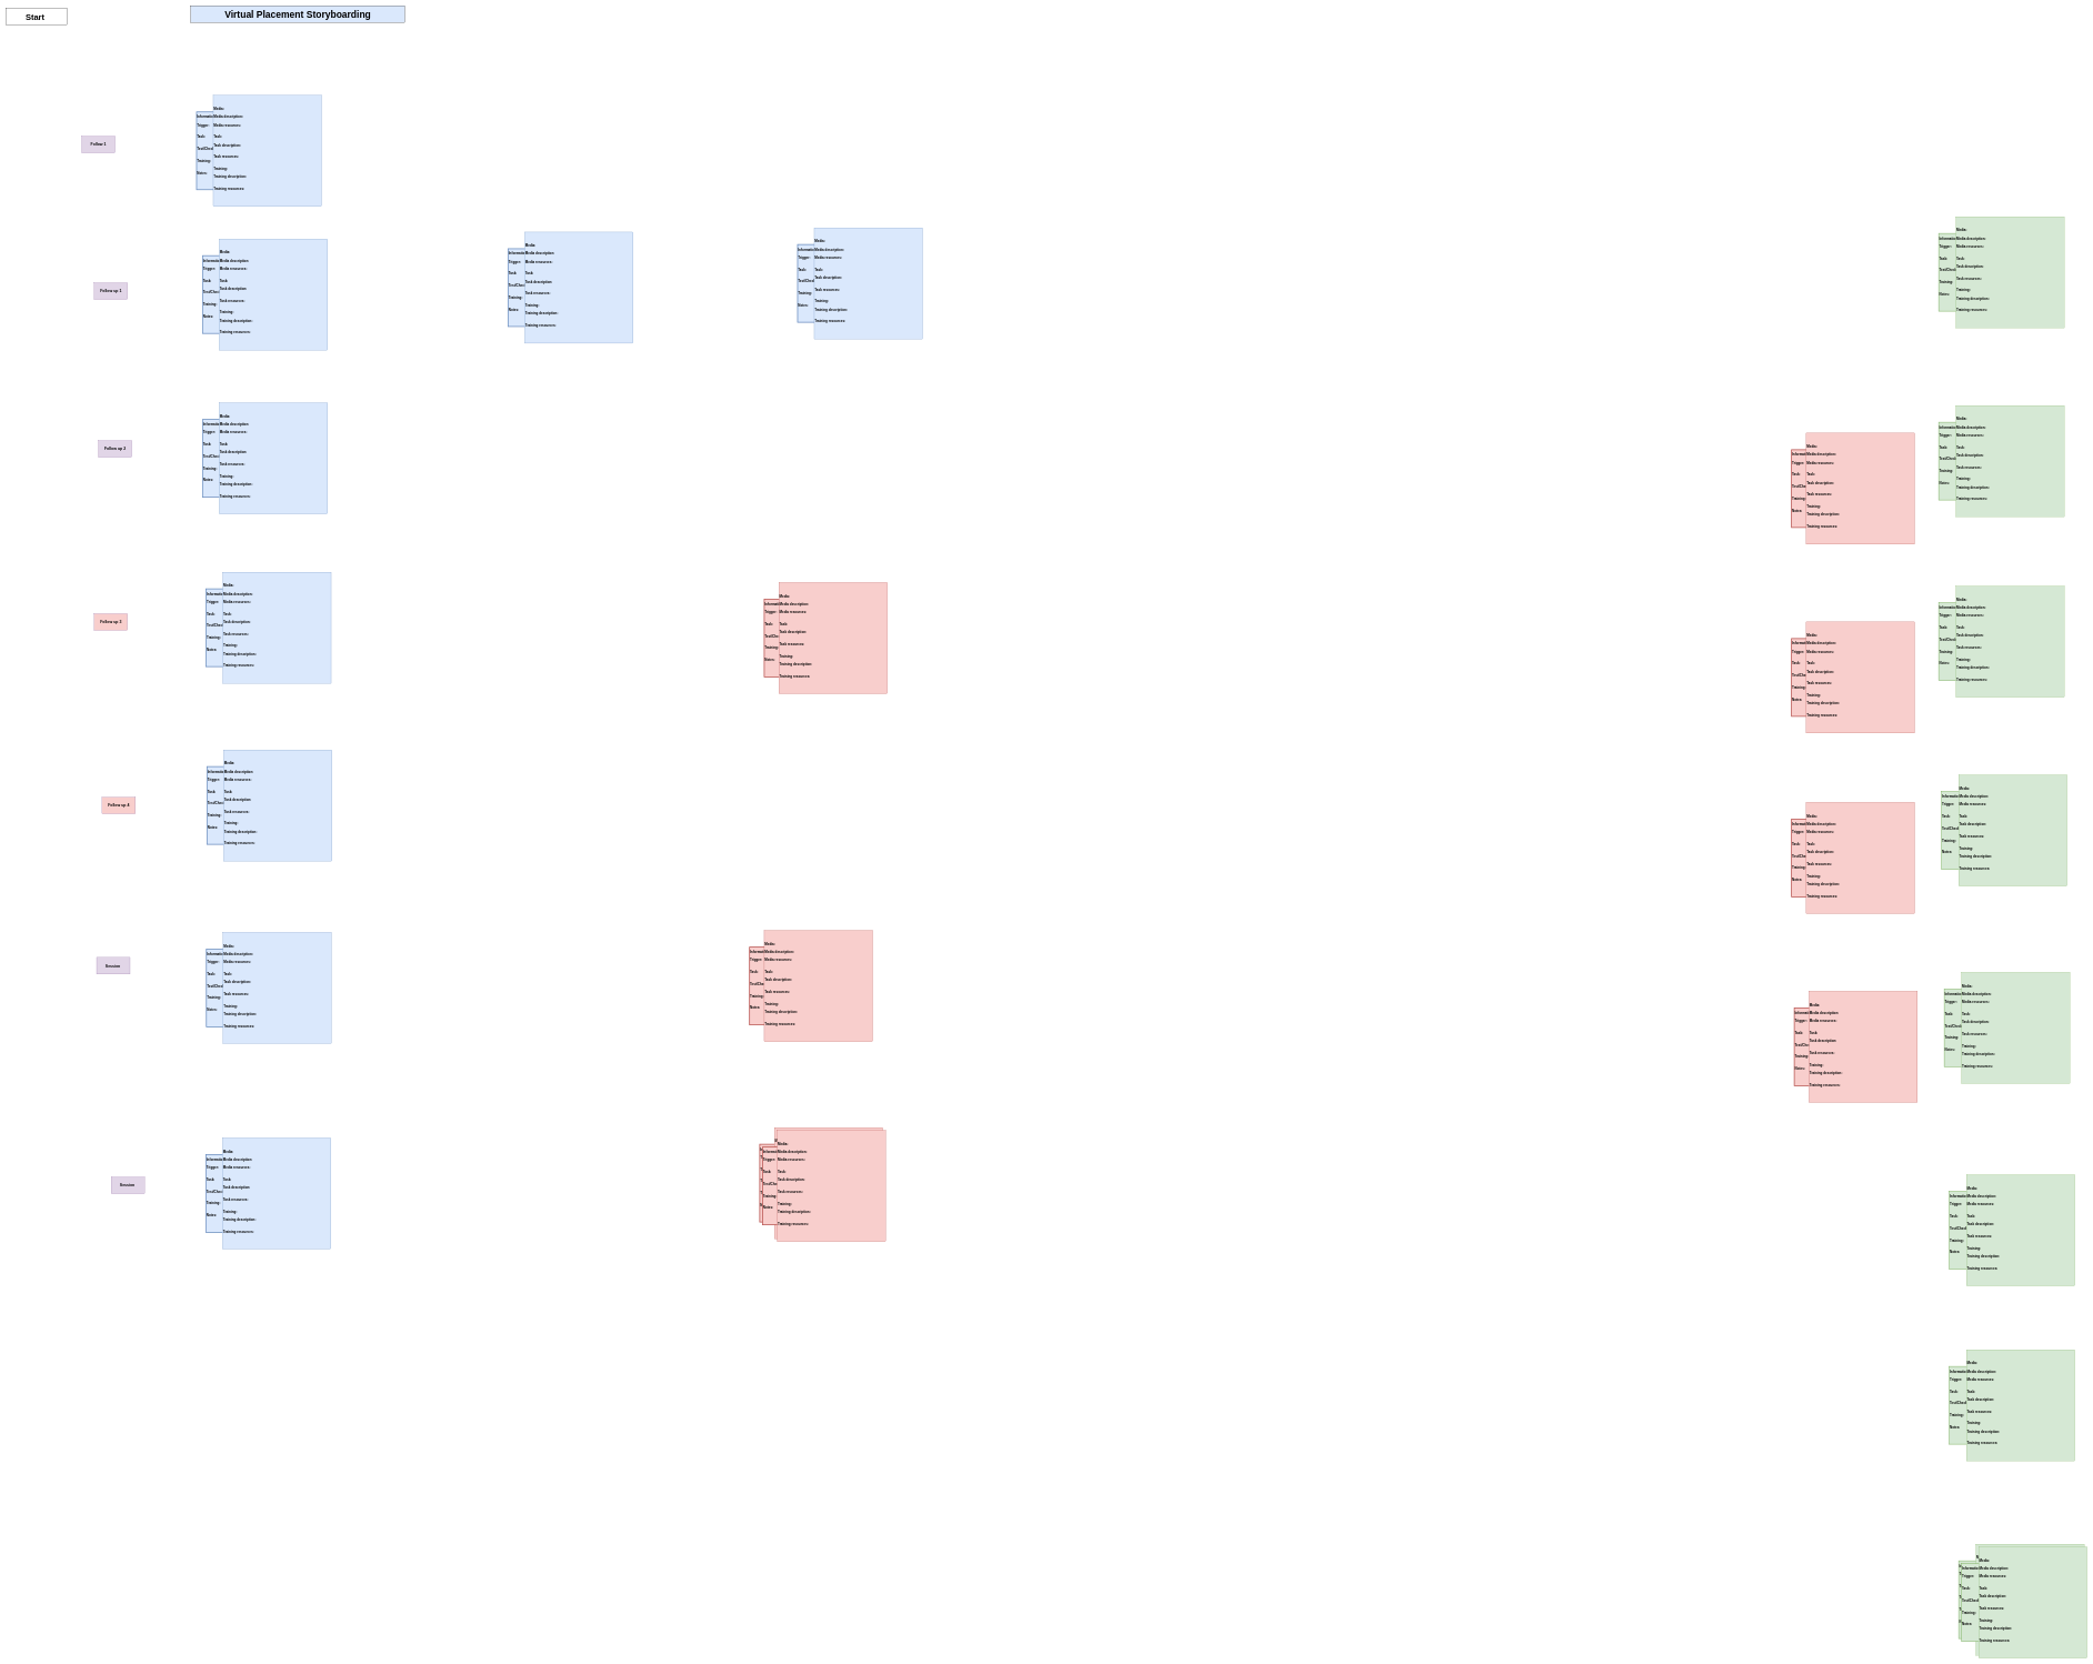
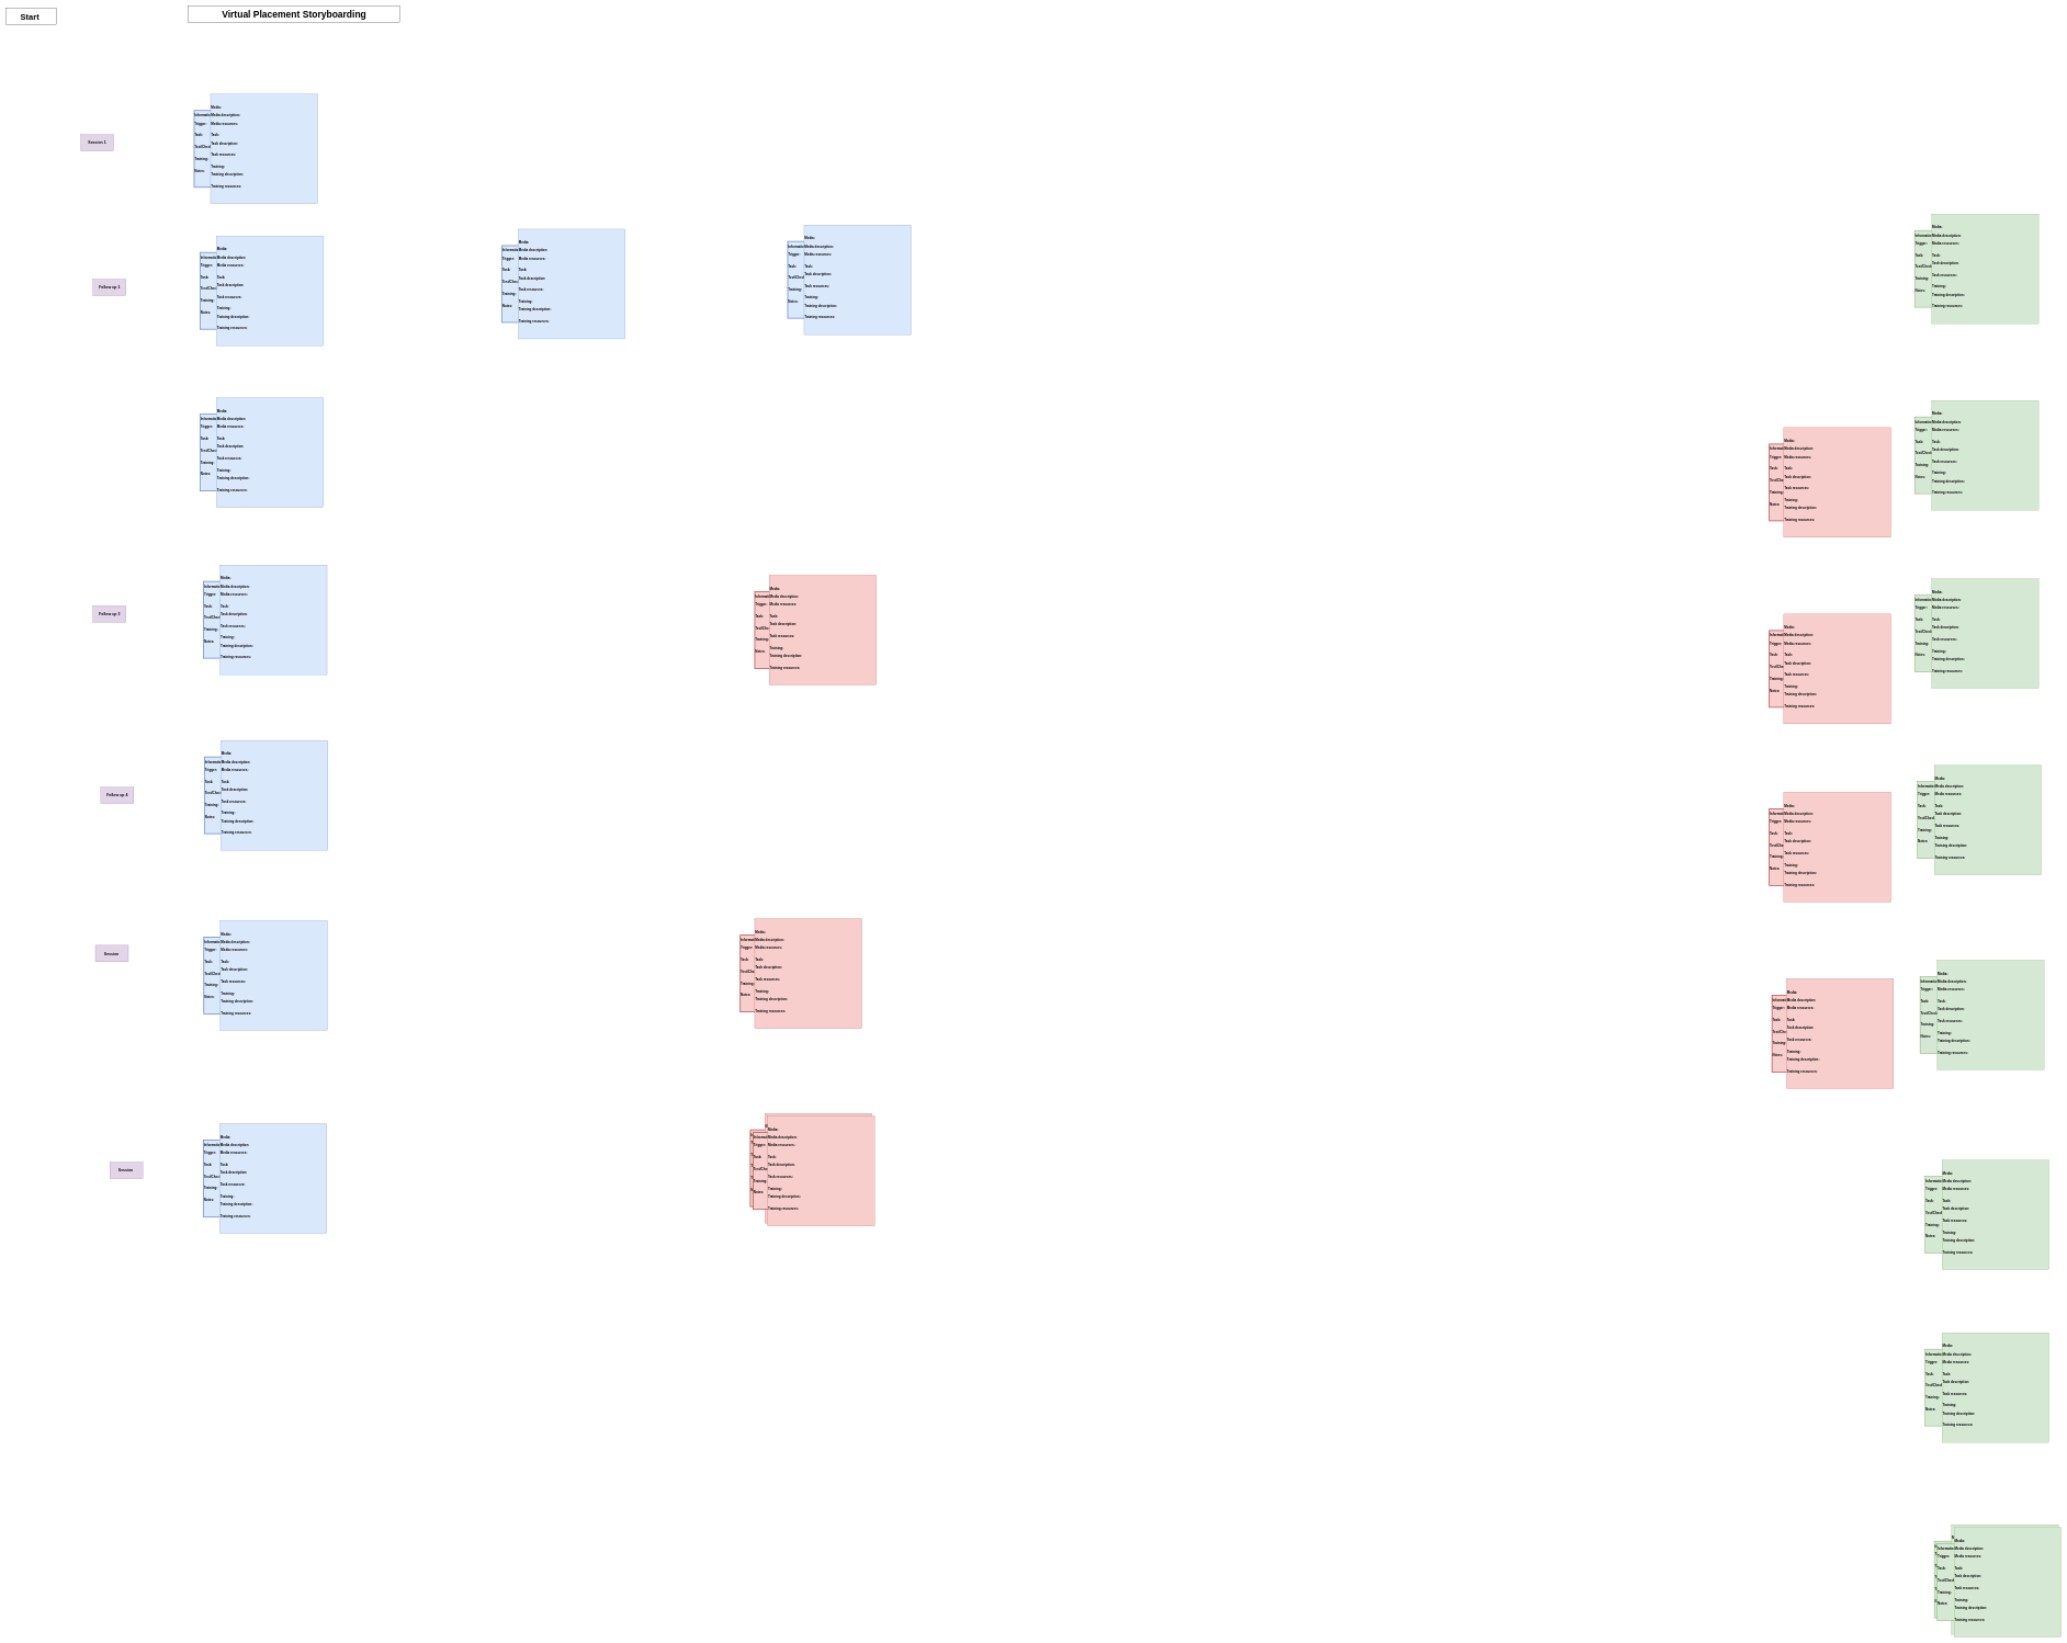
- <mxCell id="25" value="&lt;b style=&quot;&quot;&gt;&lt;font style=&quot;font-size: 34px;&quot;&gt;Virtual Placement Storyboarding&lt;/font&gt;&lt;/b&gt;" style="rounded=0;whiteSpace=wrap;html=1;fillColor=#dae8fc;" vertex="1" parent="1"><mxGeometry x="686.5" y="20" width="770" height="60" as="geometry" /></mxCell>
+ <mxCell id="25" value="&lt;b style=&quot;&quot;&gt;&lt;font style=&quot;font-size: 34px;&quot;&gt;Virtual Placement Storyboarding&lt;/font&gt;&lt;/b&gt;" style="rounded=0;whiteSpace=wrap;html=1;" vertex="1" parent="1"><mxGeometry x="686.5" y="20" width="770" height="60" as="geometry" /></mxCell>
- <mxCell id="3" value="&lt;b&gt;&lt;font style=&quot;font-size: 30px;&quot;&gt;Start&amp;nbsp;&lt;/font&gt;&lt;/b&gt;" style="rounded=0;whiteSpace=wrap;html=1;" vertex="1" parent="1"><mxGeometry x="20" y="30" width="220" height="60" as="geometry" /></mxCell>
+ <mxCell id="3" value="&lt;b&gt;&lt;font style=&quot;font-size: 30px;&quot;&gt;Start&amp;nbsp;&lt;/font&gt;&lt;/b&gt;" style="rounded=0;whiteSpace=wrap;html=1;" vertex="1" parent="1"><mxGeometry x="20" y="30" width="185" height="60" as="geometry" /></mxCell>
- <mxCell id="4" value="&lt;b&gt;&lt;font style=&quot;font-size: 14px;&quot;&gt;Follow 1&lt;/font&gt;&lt;/b&gt;" style="rounded=0;whiteSpace=wrap;html=1;fillColor=#e1d5e7;strokeColor=#9673a6;" vertex="1" parent="1"><mxGeometry x="293.75" y="490" width="120" height="60" as="geometry" /></mxCell>
+ <mxCell id="4" value="&lt;b&gt;&lt;font style=&quot;font-size: 14px;&quot;&gt;Session 1&lt;/font&gt;&lt;/b&gt;" style="rounded=0;whiteSpace=wrap;html=1;fillColor=#e1d5e7;strokeColor=#9673a6;" vertex="1" parent="1"><mxGeometry x="293.75" y="490" width="120" height="60" as="geometry" /></mxCell>
- <mxCell id="7" value="&lt;b&gt;&lt;font style=&quot;font-size: 14px;&quot;&gt;Follow up 2&lt;/font&gt;&lt;/b&gt;" style="rounded=0;whiteSpace=wrap;html=1;fillColor=#e1d5e7;strokeColor=#9673a6;" vertex="1" parent="1"><mxGeometry x="353.87" y="1586" width="120" height="60" as="geometry" /></mxCell>
- <mxCell id="6" value="&lt;b&gt;&lt;font style=&quot;font-size: 14px;&quot;&gt;Follow up 3&lt;/font&gt;&lt;/b&gt;" style="rounded=0;whiteSpace=wrap;html=1;fillColor=#f8cecc;strokeColor=#9673a6;" vertex="1" parent="1"><mxGeometry x="338.5" y="2209.25" width="120" height="60" as="geometry" /></mxCell>
+ <mxCell id="6" value="&lt;b&gt;&lt;font style=&quot;font-size: 14px;&quot;&gt;Follow up 3&lt;/font&gt;&lt;/b&gt;" style="rounded=0;whiteSpace=wrap;html=1;fillColor=#e1d5e7;strokeColor=#9673a6;" vertex="1" parent="1"><mxGeometry x="338.5" y="2209.25" width="120" height="60" as="geometry" /></mxCell>
- <mxCell id="5" value="&lt;b&gt;&lt;font style=&quot;font-size: 14px;&quot;&gt;Follow up 4&lt;/font&gt;&lt;/b&gt;" style="rounded=0;whiteSpace=wrap;html=1;fillColor=#f8cecc;strokeColor=#9673a6;" vertex="1" parent="1"><mxGeometry x="367" y="2870" width="120" height="60" as="geometry" /></mxCell>
+ <mxCell id="5" value="&lt;b&gt;&lt;font style=&quot;font-size: 14px;&quot;&gt;Follow up 4&lt;/font&gt;&lt;/b&gt;" style="rounded=0;whiteSpace=wrap;html=1;fillColor=#e1d5e7;strokeColor=#9673a6;" vertex="1" parent="1"><mxGeometry x="367" y="2870" width="120" height="60" as="geometry" /></mxCell>
